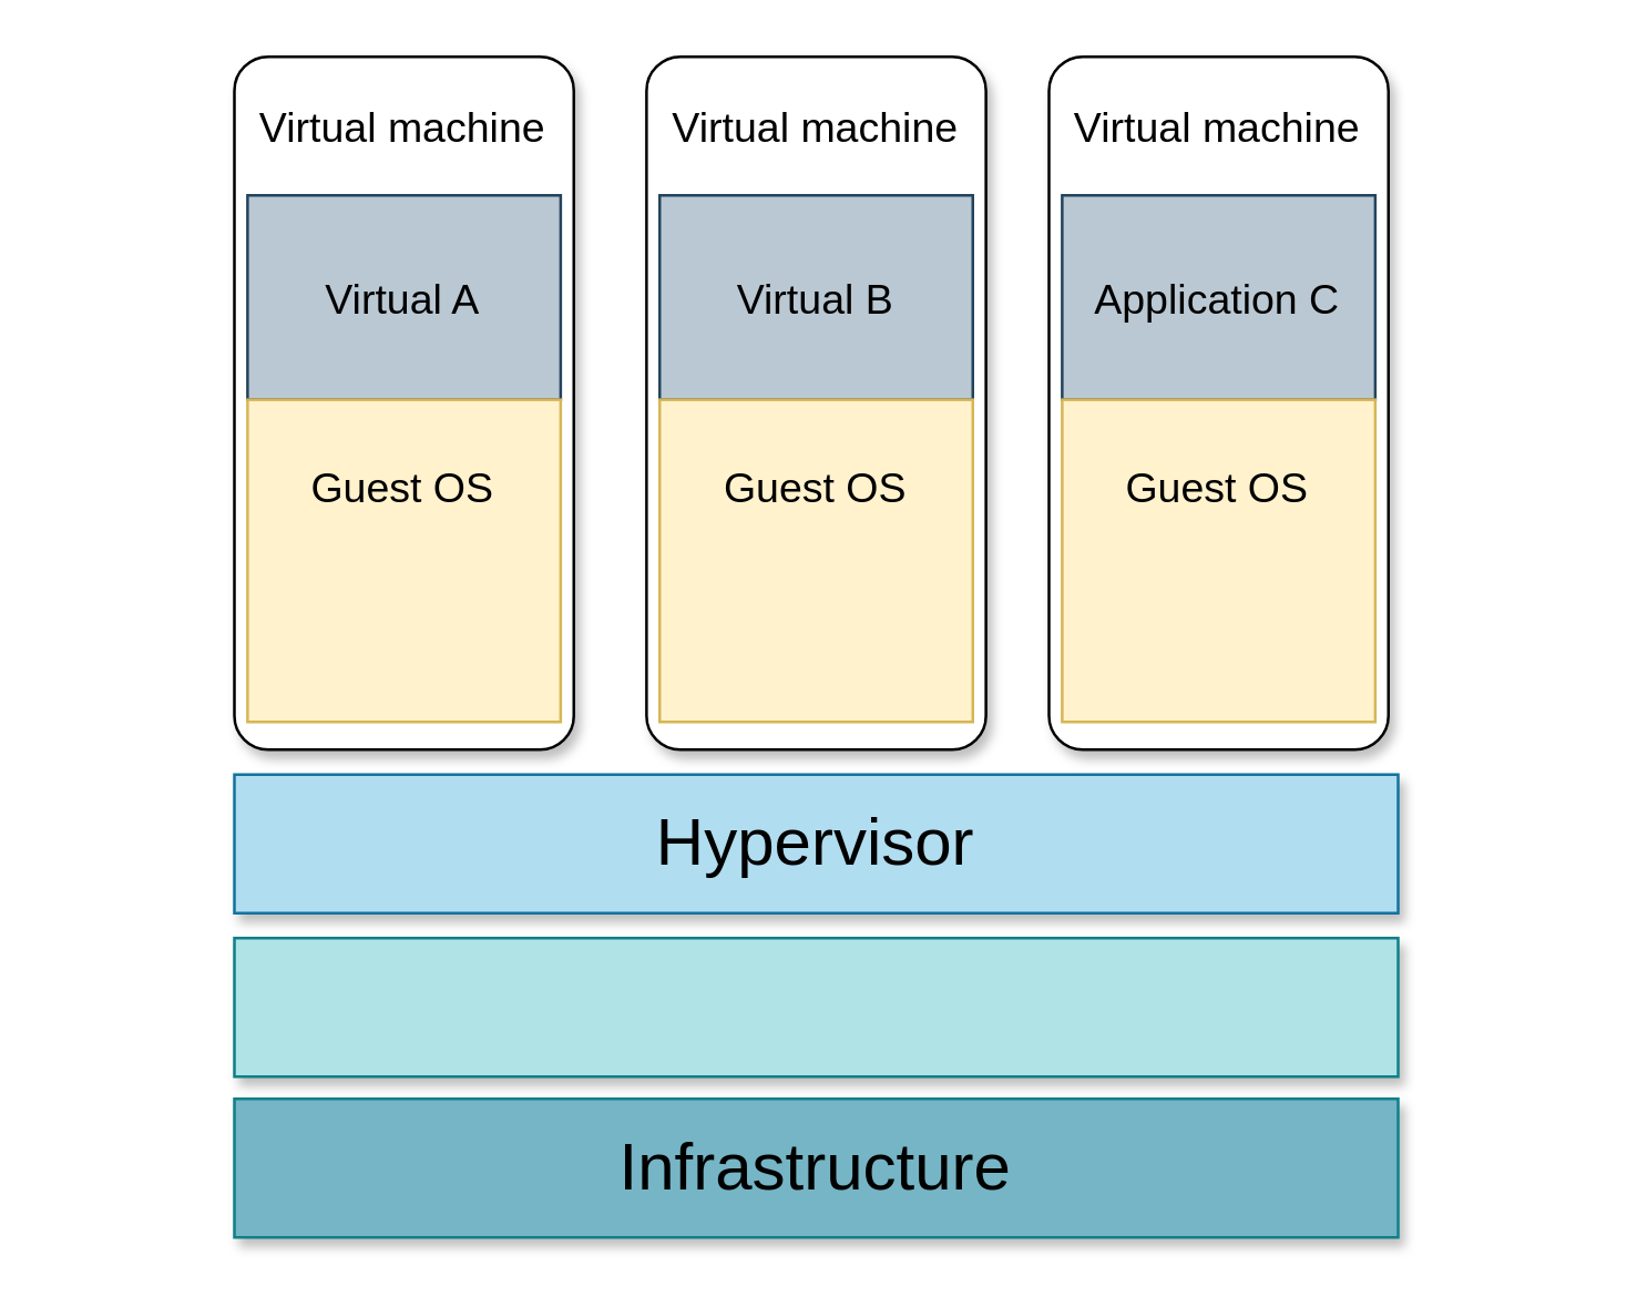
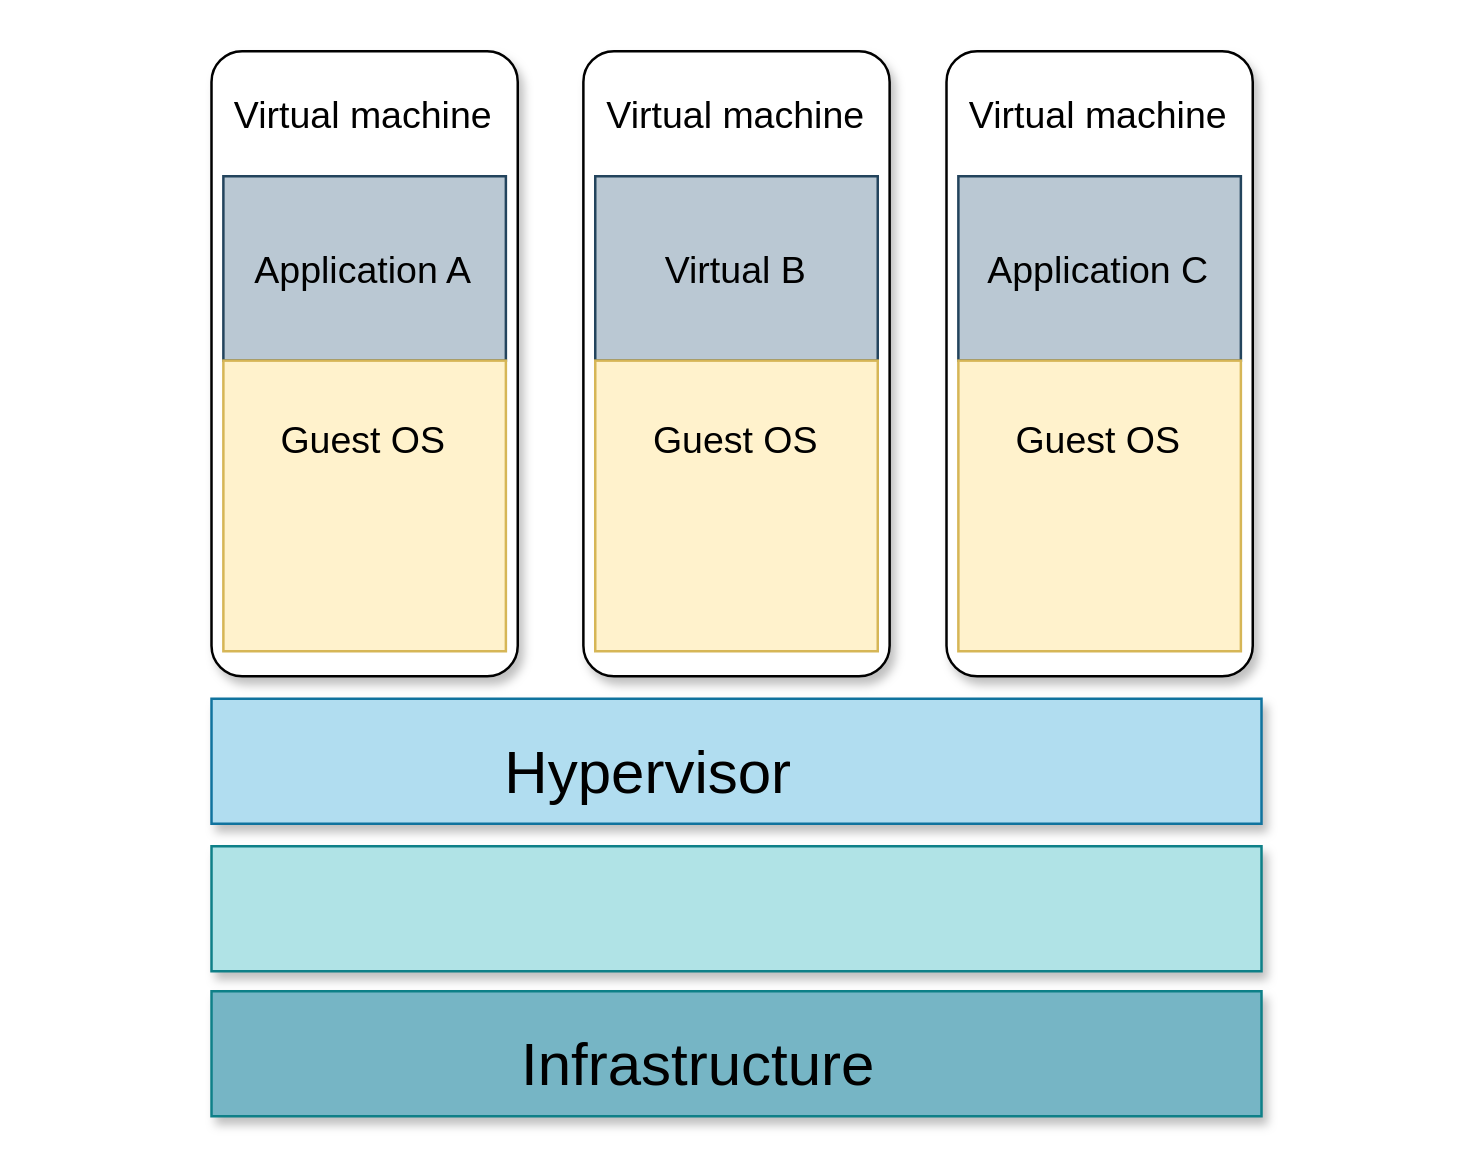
- <mxCell id="11" value="Virtual A" style="text;html=1;strokeColor=none;fillColor=none;align=center;verticalAlign=middle;whiteSpace=wrap;rounded=0;fontSize=15;" parent="5" vertex="1"><mxGeometry x="11.25" y="71.88" width="100" height="30" as="geometry" /></mxCell>
+ <mxCell id="11" value="Application A" style="text;html=1;strokeColor=none;fillColor=none;align=center;verticalAlign=middle;whiteSpace=wrap;rounded=0;fontSize=15;" parent="5" vertex="1"><mxGeometry x="11.25" y="71.88" width="100" height="30" as="geometry" /></mxCell>
- <mxCell id="26" value="Hypervisor" style="text;html=1;strokeColor=none;fillColor=none;align=center;verticalAlign=middle;whiteSpace=wrap;rounded=0;shadow=1;glass=0;fontSize=24;" parent="1" vertex="1"><mxGeometry x="214" y="289" width="160" height="30" as="geometry" /></mxCell>
+ <mxCell id="26" value="Hypervisor" style="text;html=1;strokeColor=none;fillColor=none;align=center;verticalAlign=middle;whiteSpace=wrap;rounded=0;shadow=1;glass=0;fontSize=24;" parent="1" vertex="1"><mxGeometry x="179" y="294" width="160" height="30" as="geometry" /></mxCell>
- <mxCell id="27" value="Infrastructure" style="text;html=1;strokeColor=none;fillColor=none;align=center;verticalAlign=middle;whiteSpace=wrap;rounded=0;shadow=1;glass=0;fontSize=24;" parent="1" vertex="1"><mxGeometry x="184" y="406" width="220" height="30" as="geometry" /></mxCell>
+ <mxCell id="27" value="Infrastructure" style="text;html=1;strokeColor=none;fillColor=none;align=center;verticalAlign=middle;whiteSpace=wrap;rounded=0;shadow=1;glass=0;fontSize=24;" parent="1" vertex="1"><mxGeometry x="169" y="411" width="220" height="30" as="geometry" /></mxCell>
